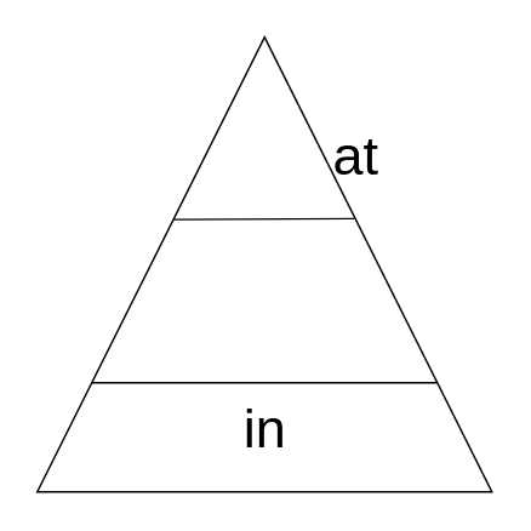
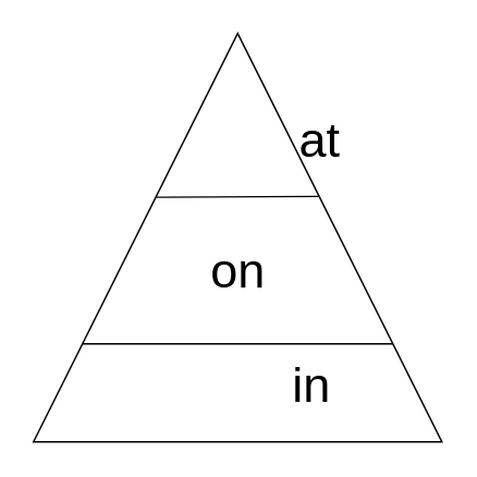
+ <mxCell id="4" value="on" style="text;html=1;align=center;verticalAlign=middle;resizable=0;points=[];autosize=1;strokeColor=none;fillColor=none;fontSize=30;" vertex="1" parent="1"><mxGeometry x="115" y="140" width="60" height="50" as="geometry" /></mxCell>
- <mxCell id="5" value="in" style="text;html=1;align=center;verticalAlign=middle;resizable=0;points=[];autosize=1;strokeColor=none;fillColor=none;fontSize=30;" vertex="1" parent="1"><mxGeometry x="120" y="210" width="50" height="50" as="geometry" /></mxCell>
+ <mxCell id="5" value="in" style="text;html=1;align=center;verticalAlign=middle;resizable=0;points=[];autosize=1;strokeColor=none;fillColor=none;fontSize=30;" vertex="1" parent="1"><mxGeometry x="165" y="210" width="50" height="50" as="geometry" /></mxCell>
